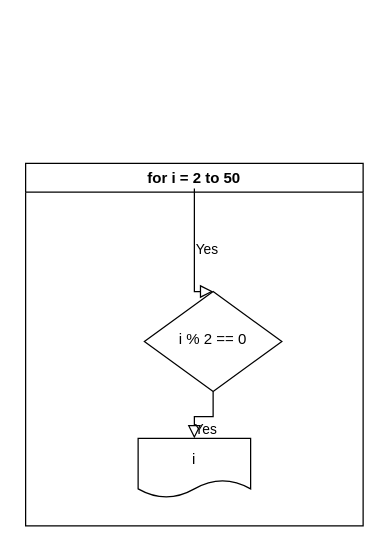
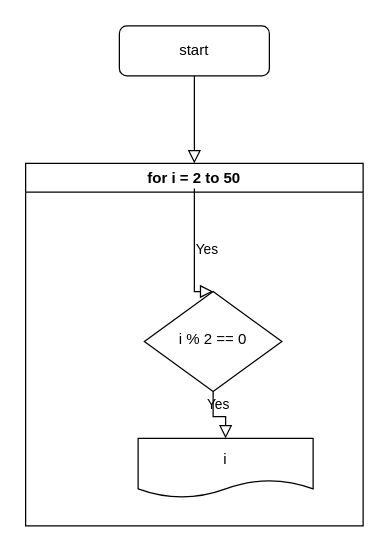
+ <mxCell id="3" value="start" style="rounded=1;whiteSpace=wrap;html=1;fontSize=12;glass=0;strokeWidth=1;shadow=0;" parent="1" vertex="1"><mxGeometry x="95" y="20" width="120" height="40" as="geometry" /></mxCell>
+ <mxCell id="2" value="" style="rounded=0;html=1;jettySize=auto;orthogonalLoop=1;fontSize=11;endArrow=block;endFill=0;endSize=8;strokeWidth=1;shadow=0;labelBackgroundColor=none;edgeStyle=orthogonalEdgeStyle;entryX=0.5;entryY=0;entryDx=0;entryDy=0;" parent="1" source="3" target="4" edge="1"><mxGeometry relative="1" as="geometry"><mxPoint x="50" y="120" as="targetPoint" /></mxGeometry></mxCell>
- <mxCell id="8" value="i" style="shape=document;whiteSpace=wrap;html=1;boundedLbl=1;" vertex="1" parent="4"><mxGeometry x="90" y="220" width="90" height="47.5" as="geometry" /></mxCell>
+ <mxCell id="8" value="i" style="shape=document;whiteSpace=wrap;html=1;boundedLbl=1;" vertex="1" parent="4"><mxGeometry x="90" y="220" width="140" height="47.5" as="geometry" /></mxCell>
